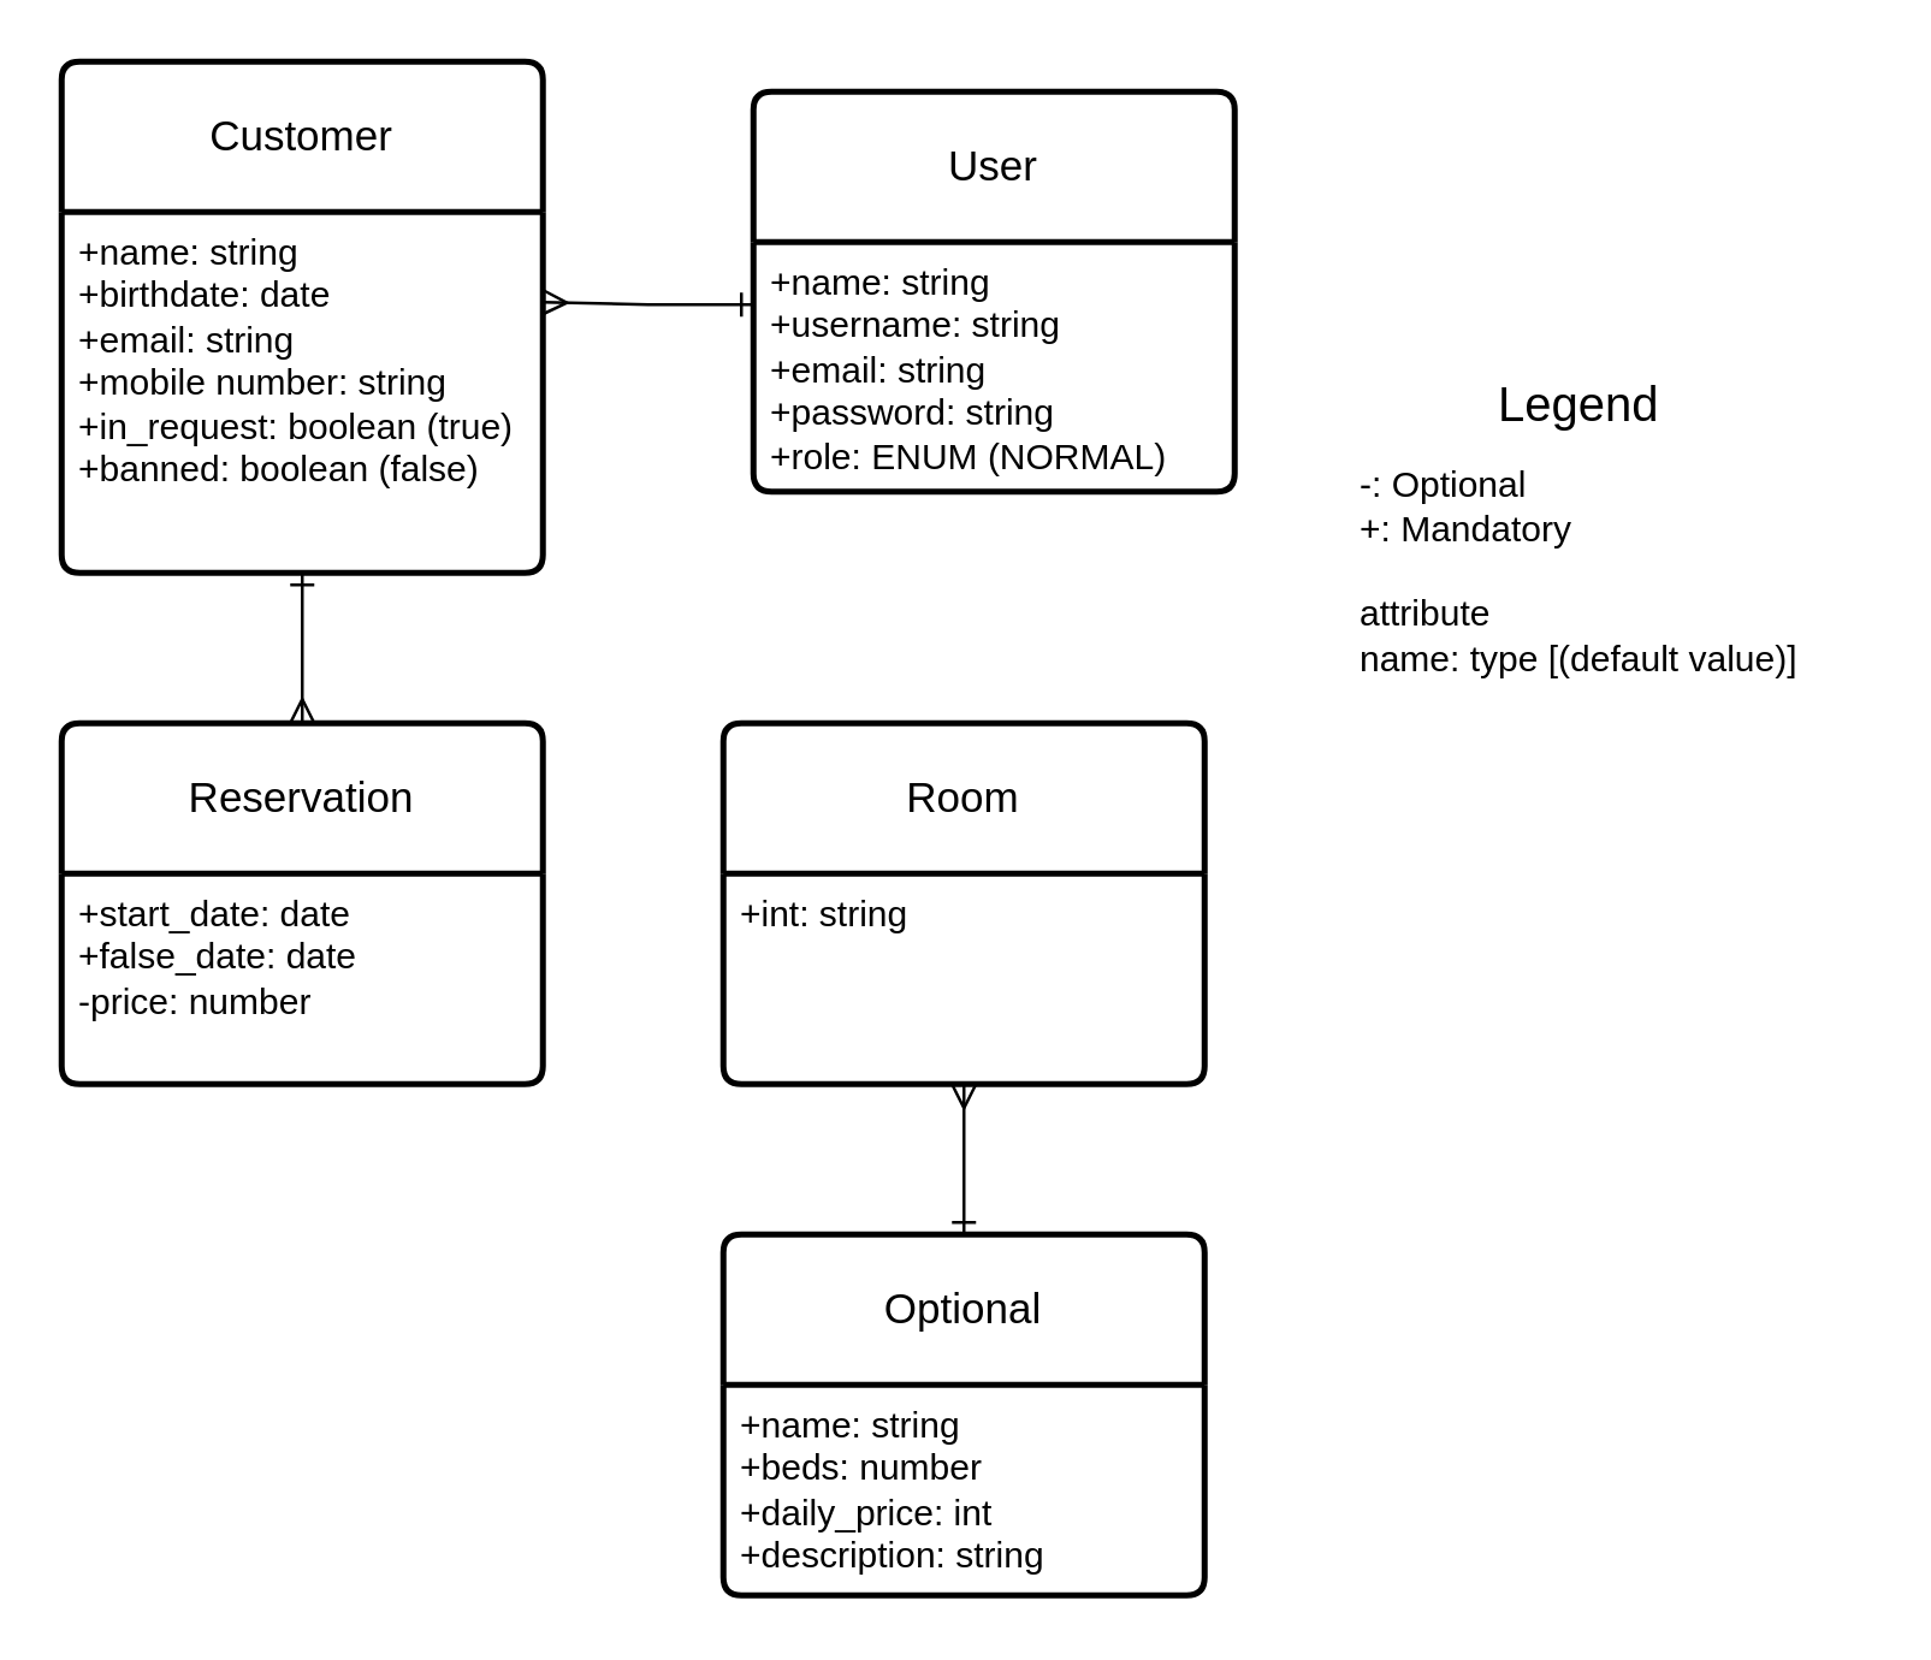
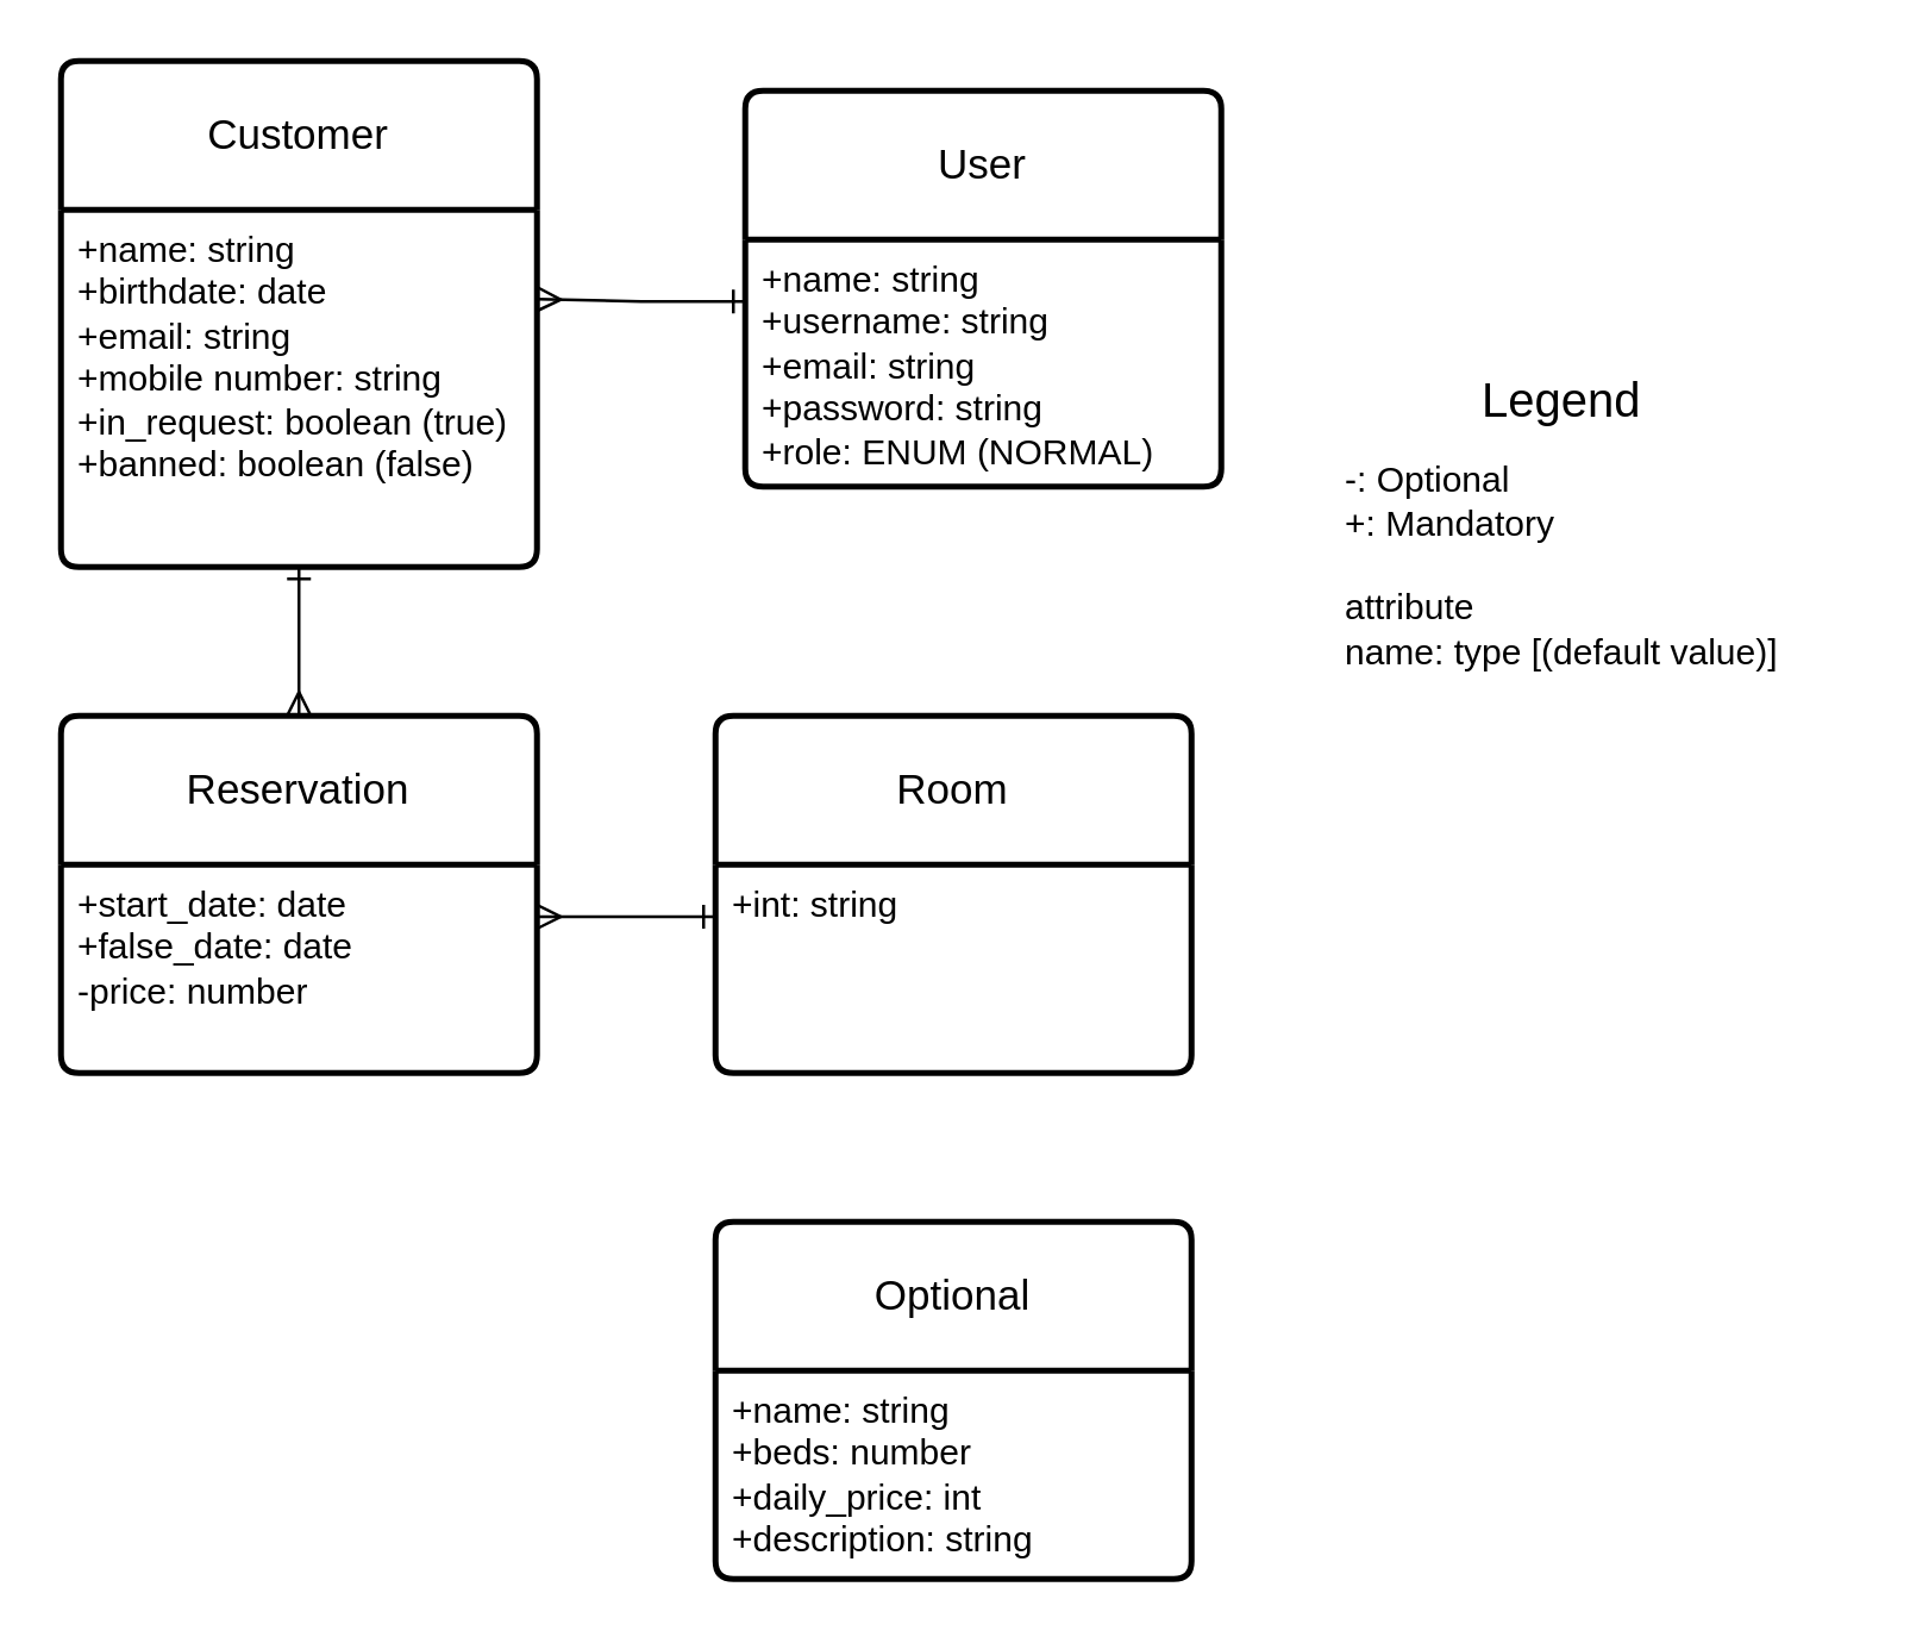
+ <mxCell id="13" style="edgeStyle=orthogonalEdgeStyle;rounded=0;orthogonalLoop=1;jettySize=auto;html=1;exitX=1;exitY=0.25;exitDx=0;exitDy=0;entryX=0;entryY=0.25;entryDx=0;entryDy=0;startArrow=ERmany;startFill=0;endArrow=ERone;endFill=0;" parent="1" source="12" target="7" edge="1"><mxGeometry relative="1" as="geometry" /></mxCell>
- <mxCell id="10" style="edgeStyle=orthogonalEdgeStyle;rounded=0;orthogonalLoop=1;jettySize=auto;html=1;exitX=0.5;exitY=1;exitDx=0;exitDy=0;entryX=0.5;entryY=0;entryDx=0;entryDy=0;endArrow=ERone;endFill=0;startArrow=ERmany;startFill=0;" parent="1" source="7" target="8" edge="1"><mxGeometry relative="1" as="geometry" /></mxCell>
